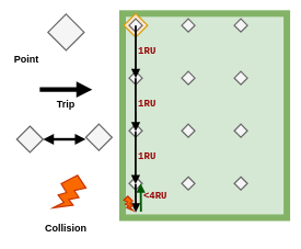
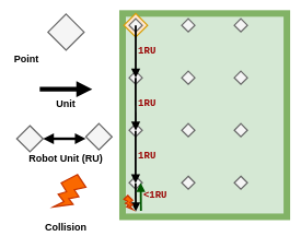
- <mxCell id="20" value="Trip" style="text;html=1;strokeColor=none;fillColor=none;align=center;verticalAlign=middle;whiteSpace=wrap;rounded=0;fontSize=15;fontStyle=1" parent="1" vertex="1"><mxGeometry x="55" y="146.5" width="90" height="20" as="geometry" /></mxCell>
+ <mxCell id="20" value="Unit" style="text;html=1;strokeColor=none;fillColor=none;align=center;verticalAlign=middle;whiteSpace=wrap;rounded=0;fontSize=15;fontStyle=1" parent="1" vertex="1"><mxGeometry x="55" y="146.5" width="90" height="20" as="geometry" /></mxCell>
+ <mxCell id="23" value="Robot Unit (RU)" style="text;html=1;strokeColor=none;fillColor=none;align=center;verticalAlign=middle;whiteSpace=wrap;rounded=0;fontSize=15;fontStyle=1" parent="1" vertex="1"><mxGeometry x="35" y="231" width="130" height="20" as="geometry" /></mxCell>
- <mxCell id="34" value="&lt;font color=&quot;#990000&quot; style=&quot;font-size: 15px;&quot;&gt;&amp;lt;4RU&lt;/font&gt;" style="text;html=1;strokeColor=none;fillColor=none;align=left;verticalAlign=middle;whiteSpace=wrap;rounded=0;fontStyle=1;fontFamily=Courier New;fontSize=15;" parent="1" vertex="1"><mxGeometry x="216" y="288" width="40" height="20" as="geometry" /></mxCell>
+ <mxCell id="34" value="&lt;font color=&quot;#990000&quot; style=&quot;font-size: 15px;&quot;&gt;&amp;lt;1RU&lt;/font&gt;" style="text;html=1;strokeColor=none;fillColor=none;align=left;verticalAlign=middle;whiteSpace=wrap;rounded=0;fontStyle=1;fontFamily=Courier New;fontSize=15;" parent="1" vertex="1"><mxGeometry x="216" y="288" width="40" height="20" as="geometry" /></mxCell>
